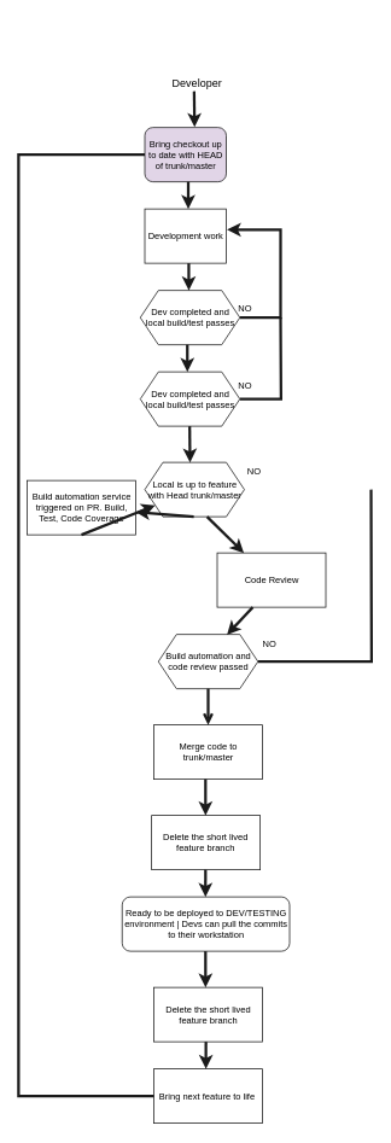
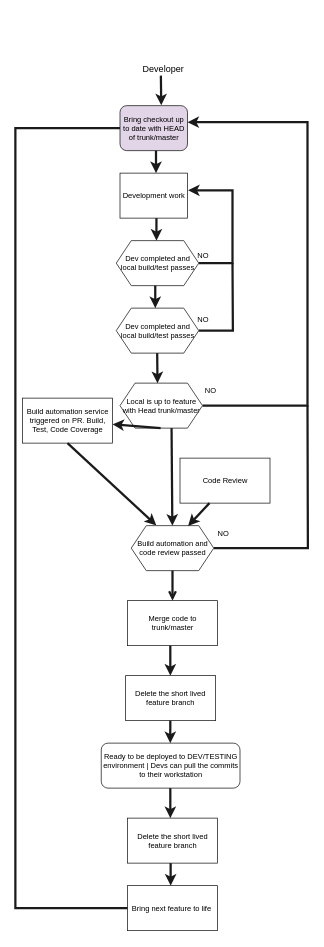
+ <mxCell id="15" style="edgeStyle=orthogonalEdgeStyle;rounded=0;orthogonalLoop=1;jettySize=auto;html=1;labelBackgroundColor=none;strokeColor=#1A1A1A;strokeWidth=3;fontSize=10;fontColor=none;startArrow=none;startFill=0;endArrow=classic;endFill=1;fillColor=#6C8EBF;entryX=1;entryY=0.367;entryDx=0;entryDy=0;entryPerimeter=0;" edge="1" parent="1" source="16" target="3"><mxGeometry relative="1" as="geometry"><mxPoint x="339.5" y="540" as="targetPoint" /><Array as="points"><mxPoint x="409.5" y="540" /><mxPoint x="409.5" y="162" /></Array></mxGeometry></mxCell>
- <mxCell id="25" value="" style="endArrow=classic;html=1;rounded=0;labelBackgroundColor=none;strokeColor=#1A1A1A;strokeWidth=3;fontSize=10;fontColor=none;fillColor=#6C8EBF;exitX=0.5;exitY=1;exitDx=0;exitDy=0;" edge="1" parent="1" source="20" target="16"><mxGeometry width="50" height="50" relative="1" as="geometry"><mxPoint x="223.67" y="580" as="sourcePoint" /><mxPoint x="219.5" y="690" as="targetPoint" /></mxGeometry></mxCell>
+ <mxCell id="25" value="" style="endArrow=classic;html=1;rounded=0;labelBackgroundColor=none;strokeColor=#1A1A1A;strokeWidth=3;fontSize=10;fontColor=none;fillColor=#6C8EBF;exitX=0.5;exitY=1;exitDx=0;exitDy=0;entryX=0.303;entryY=-0.008;entryDx=0;entryDy=0;entryPerimeter=0;" edge="1" parent="1" source="20" target="24"><mxGeometry width="50" height="50" relative="1" as="geometry"><mxPoint x="223.67" y="580" as="sourcePoint" /><mxPoint x="219.5" y="690" as="targetPoint" /></mxGeometry></mxCell>
- <mxCell id="22" value="" style="endArrow=classic;html=1;rounded=0;labelBackgroundColor=none;strokeColor=#1A1A1A;strokeWidth=3;fontSize=10;fontColor=none;fillColor=#6C8EBF;exitX=0.625;exitY=1;exitDx=0;exitDy=0;" edge="1" parent="1" source="16" target="21"><mxGeometry width="50" height="50" relative="1" as="geometry"><mxPoint x="223.67" y="580" as="sourcePoint" /><mxPoint x="192.716" y="620" as="targetPoint" /></mxGeometry></mxCell>
+ <mxCell id="22" value="" style="endArrow=classic;html=1;rounded=0;labelBackgroundColor=none;strokeColor=#1A1A1A;strokeWidth=3;fontSize=10;fontColor=none;fillColor=#6C8EBF;exitX=0.625;exitY=1;exitDx=0;exitDy=0;" edge="1" parent="1" source="16" target="24"><mxGeometry width="50" height="50" relative="1" as="geometry"><mxPoint x="223.67" y="580" as="sourcePoint" /><mxPoint x="192.716" y="620" as="targetPoint" /></mxGeometry></mxCell>
